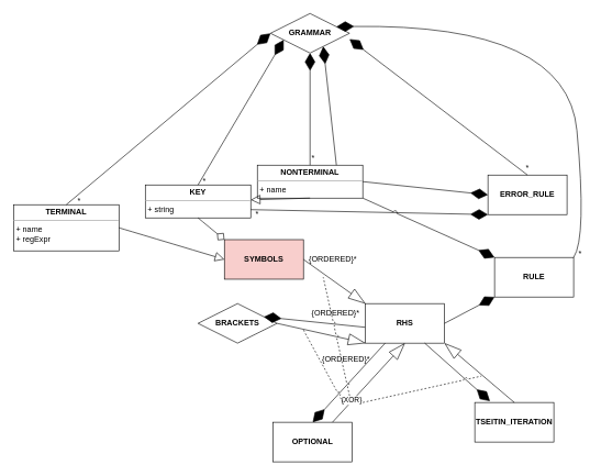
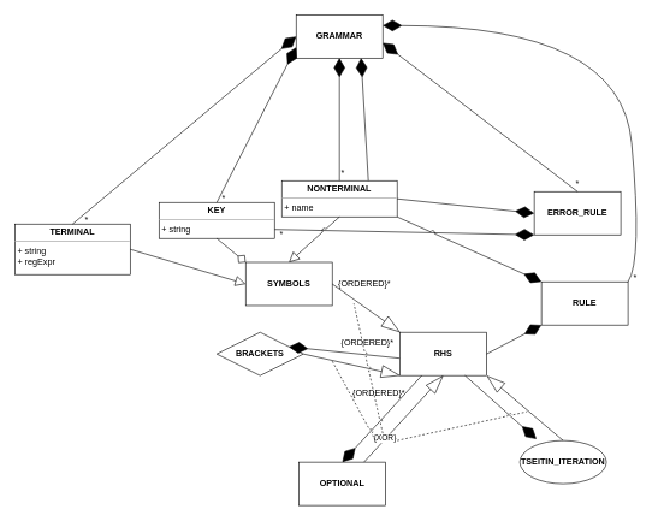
- <mxCell id="2" value="&lt;b&gt;GRAMMAR&lt;/b&gt;" style="rhombus;whiteSpace=wrap;html=1;" parent="1" vertex="1"><mxGeometry x="410" y="20" width="120" height="60" as="geometry" /></mxCell>
+ <mxCell id="2" value="&lt;b&gt;GRAMMAR&lt;/b&gt;" style="rounded=0;whiteSpace=wrap;html=1;" parent="1" vertex="1"><mxGeometry x="410" y="20" width="120" height="60" as="geometry" /></mxCell>
- <mxCell id="21" value="" style="endArrow=block;endFill=0;endSize=12;html=1;exitX=0.5;exitY=1;exitDx=0;exitDy=0;strokeColor=default;rounded=0;jumpStyle=arc;" parent="1" source="4" target="5" edge="1"><mxGeometry width="160" relative="1" as="geometry"><mxPoint x="280" y="385" as="sourcePoint" /><mxPoint x="370" y="433" as="targetPoint" /></mxGeometry></mxCell>
+ <mxCell id="21" value="" style="endArrow=block;endFill=0;endSize=12;html=1;exitX=0.5;exitY=1;exitDx=0;exitDy=0;entryX=0.5;entryY=0;entryDx=0;entryDy=0;strokeColor=default;rounded=0;jumpStyle=arc;" parent="1" source="4" target="19" edge="1"><mxGeometry width="160" relative="1" as="geometry"><mxPoint x="280" y="385" as="sourcePoint" /><mxPoint x="370" y="433" as="targetPoint" /></mxGeometry></mxCell>
- <mxCell id="3" value="&lt;p style=&quot;margin:0px;margin-top:4px;text-align:center;&quot;&gt;&lt;b&gt;TERMINAL&lt;/b&gt;&lt;/p&gt;&lt;hr size=&quot;1&quot;&gt;&lt;p style=&quot;margin:0px;margin-left:4px;&quot;&gt;+ name&lt;/p&gt;&lt;p style=&quot;margin:0px;margin-left:4px;&quot;&gt;+ regExpr&lt;/p&gt;" style="verticalAlign=top;align=left;overflow=fill;fontSize=12;fontFamily=Helvetica;html=1;" parent="1" vertex="1"><mxGeometry x="20" y="310" width="160" height="70" as="geometry" /></mxCell>
+ <mxCell id="3" value="&lt;p style=&quot;margin:0px;margin-top:4px;text-align:center;&quot;&gt;&lt;b&gt;TERMINAL&lt;/b&gt;&lt;/p&gt;&lt;hr size=&quot;1&quot;&gt;&lt;p style=&quot;margin:0px;margin-left:4px;&quot;&gt;+ string&lt;/p&gt;&lt;p style=&quot;margin:0px;margin-left:4px;&quot;&gt;+ regExpr&lt;/p&gt;" style="verticalAlign=top;align=left;overflow=fill;fontSize=12;fontFamily=Helvetica;html=1;" parent="1" vertex="1"><mxGeometry x="20" y="310" width="160" height="70" as="geometry" /></mxCell>
- <mxCell id="19" value="&lt;b&gt;SYMBOLS&lt;/b&gt;" style="rounded=0;whiteSpace=wrap;html=1;fillColor=#f8cecc;" parent="1" vertex="1"><mxGeometry x="340" y="363" width="120" height="60" as="geometry" /></mxCell>
+ <mxCell id="19" value="&lt;b&gt;SYMBOLS&lt;/b&gt;" style="rounded=0;whiteSpace=wrap;html=1;" parent="1" vertex="1"><mxGeometry x="340" y="363" width="120" height="60" as="geometry" /></mxCell>
- <mxCell id="36" value="&lt;b&gt;TSEITIN_ITERATION&lt;/b&gt;" style="rounded=0;whiteSpace=wrap;html=1;" parent="1" vertex="1"><mxGeometry x="720" y="610" width="120" height="60" as="geometry" /></mxCell>
+ <mxCell id="36" value="&lt;b&gt;TSEITIN_ITERATION&lt;/b&gt;" style="ellipse;whiteSpace=wrap;html=1;" parent="1" vertex="1"><mxGeometry x="720" y="610" width="120" height="60" as="geometry" /></mxCell>
